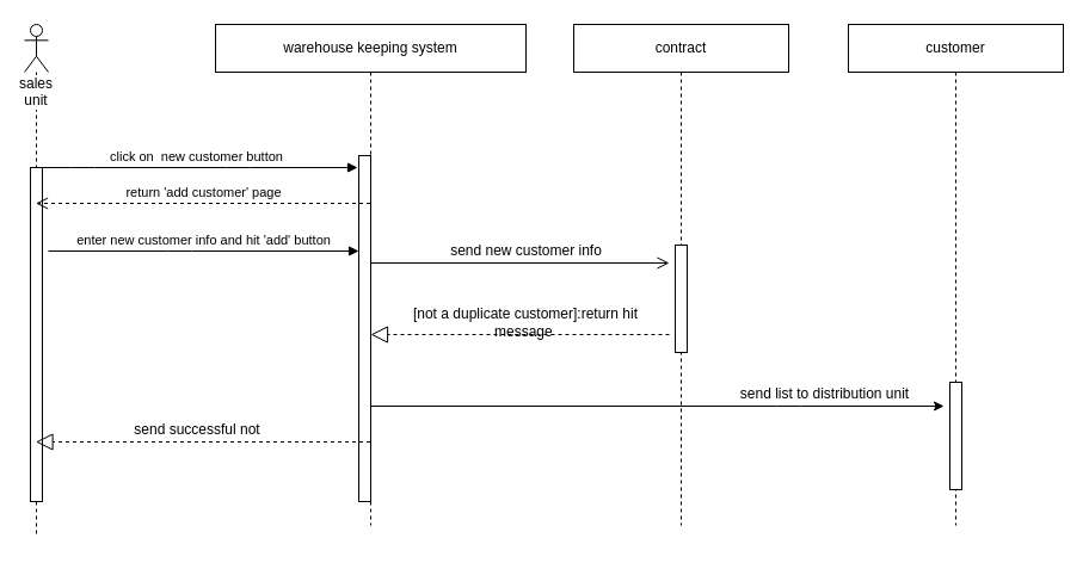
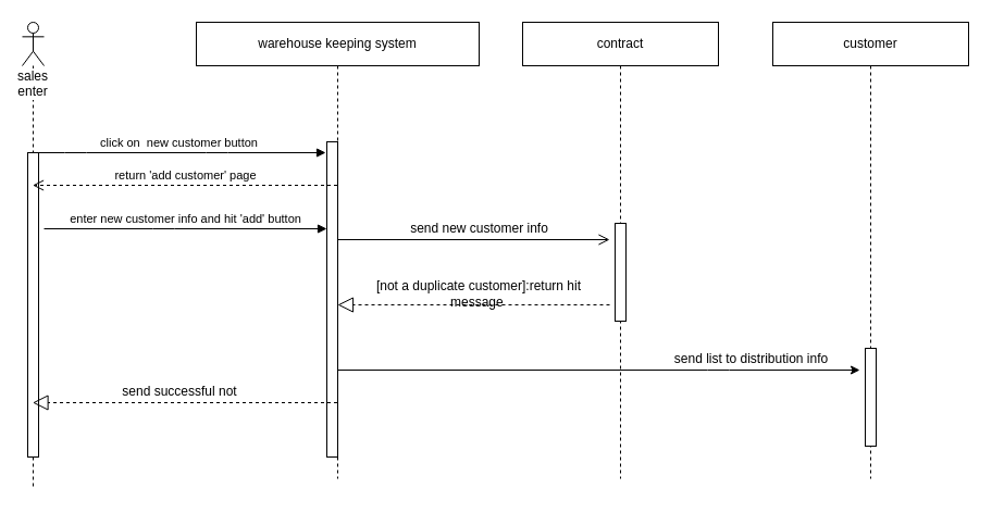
- <mxCell id="2" value="sales unit" style="shape=umlLifeline;participant=umlActor;perimeter=lifelinePerimeter;whiteSpace=wrap;html=1;container=1;collapsible=0;recursiveResize=0;verticalAlign=top;spacingTop=36;labelBackgroundColor=#ffffff;outlineConnect=0;" parent="1" vertex="1"><mxGeometry x="20" y="20" width="20" height="430" as="geometry" /></mxCell>
+ <mxCell id="2" value="sales enter" style="shape=umlLifeline;participant=umlActor;perimeter=lifelinePerimeter;whiteSpace=wrap;html=1;container=1;collapsible=0;recursiveResize=0;verticalAlign=top;spacingTop=36;labelBackgroundColor=#ffffff;outlineConnect=0;" parent="1" vertex="1"><mxGeometry x="20" y="20" width="20" height="430" as="geometry" /></mxCell>
- <mxCell id="19" value="send list to distribution unit&lt;br&gt;" style="text;html=1;align=center;verticalAlign=middle;resizable=0;points=[];autosize=1;" vertex="1" parent="1"><mxGeometry x="610" y="320" width="160" height="20" as="geometry" /></mxCell>
+ <mxCell id="19" value="send list to distribution info&lt;br&gt;" style="text;html=1;align=center;verticalAlign=middle;resizable=0;points=[];autosize=1;" vertex="1" parent="1"><mxGeometry x="610" y="320" width="160" height="20" as="geometry" /></mxCell>
